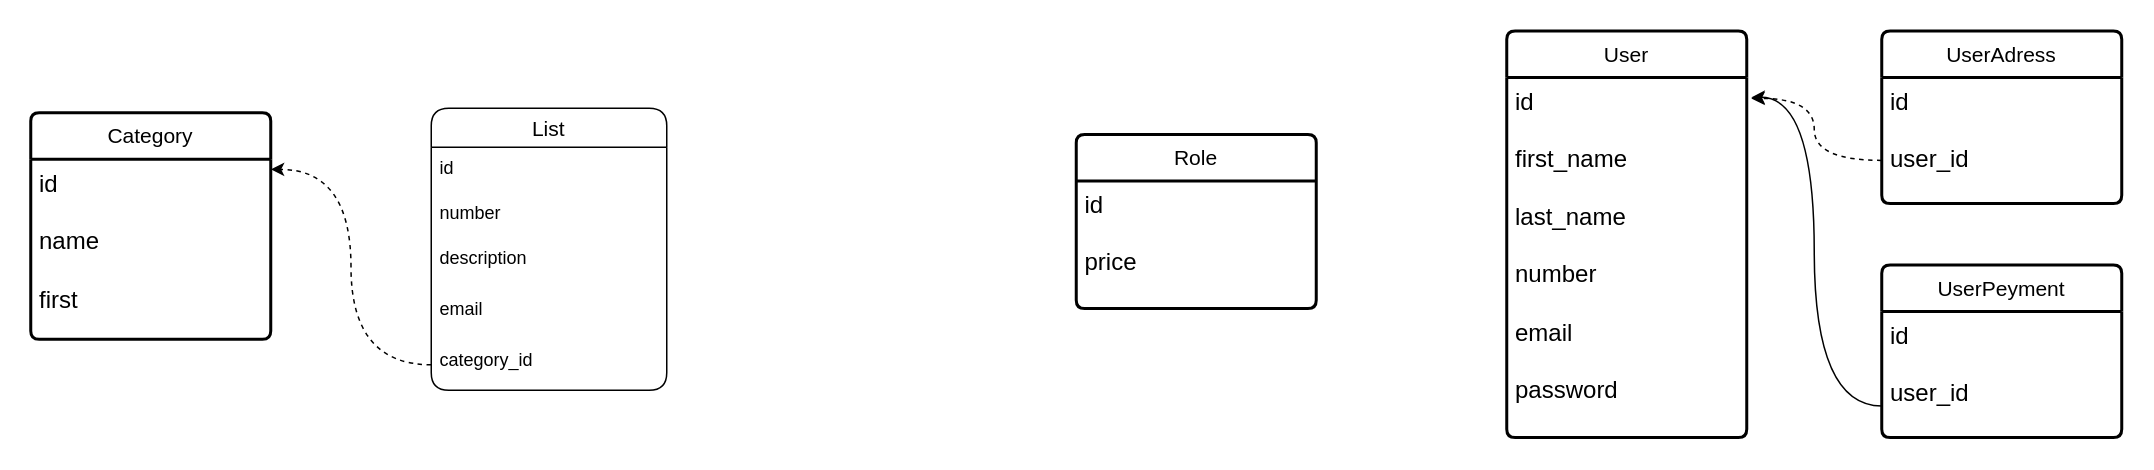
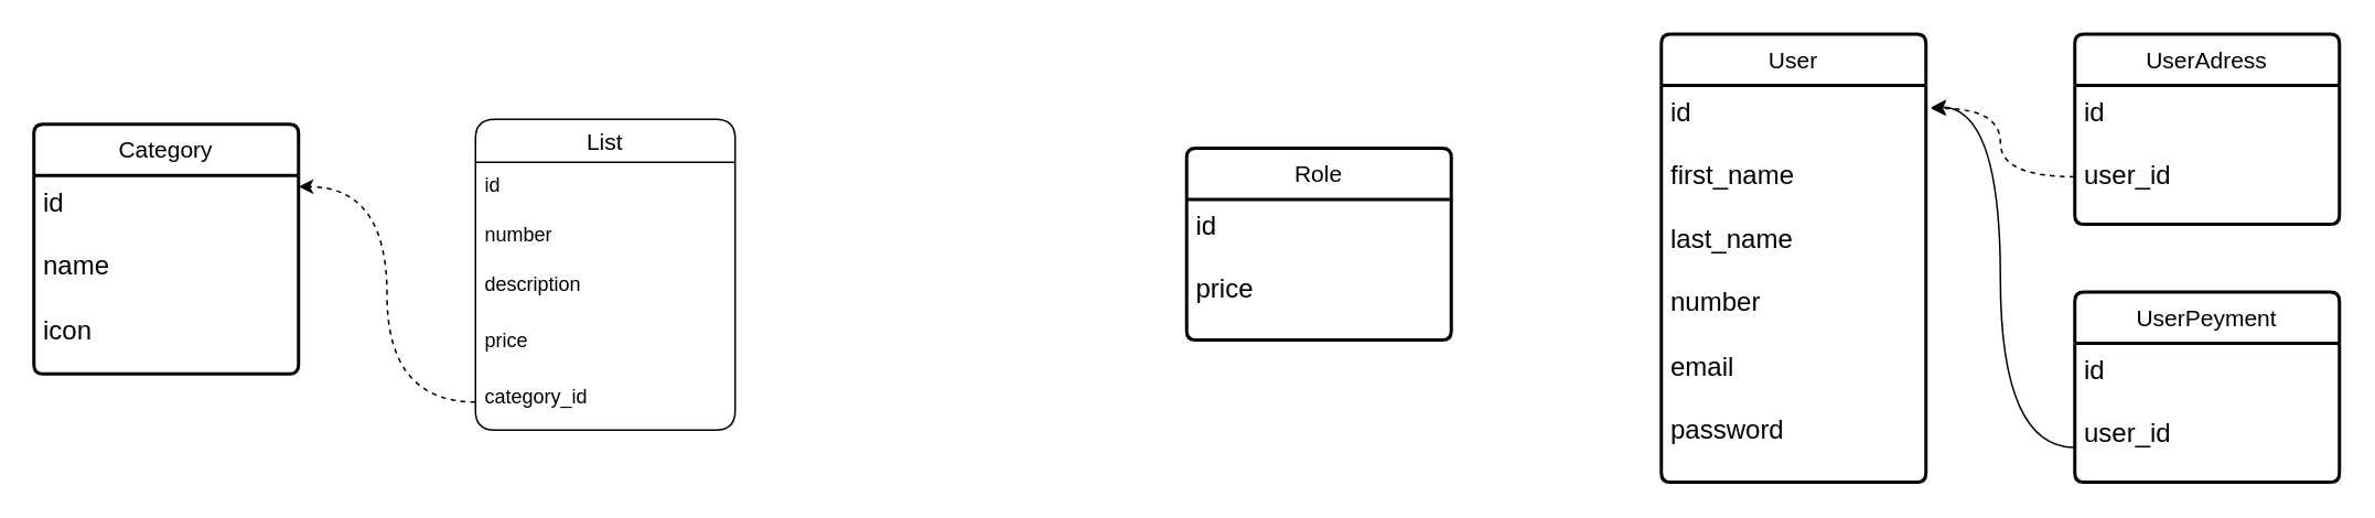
- <mxCell id="13" value="&lt;font style=&quot;font-size: 16px;&quot;&gt;id&lt;br&gt;&lt;br&gt;name&lt;br&gt;&lt;br&gt;first&lt;br&gt;&lt;/font&gt;" style="align=left;strokeColor=none;fillColor=none;spacingLeft=4;fontSize=12;verticalAlign=top;resizable=0;rotatable=0;part=1;html=1;rounded=1;" vertex="1" parent="12"><mxGeometry y="31" width="160" height="120" as="geometry" /></mxCell>
+ <mxCell id="13" value="&lt;font style=&quot;font-size: 16px;&quot;&gt;id&lt;br&gt;&lt;br&gt;name&lt;br&gt;&lt;br&gt;icon&lt;br&gt;&lt;/font&gt;" style="align=left;strokeColor=none;fillColor=none;spacingLeft=4;fontSize=12;verticalAlign=top;resizable=0;rotatable=0;part=1;html=1;rounded=1;" vertex="1" parent="12"><mxGeometry y="31" width="160" height="120" as="geometry" /></mxCell>
- <mxCell id="18" value="email" style="text;strokeColor=none;fillColor=none;spacingLeft=4;spacingRight=4;overflow=hidden;rotatable=0;points=[[0,0.5],[1,0.5]];portConstraint=eastwest;fontSize=12;whiteSpace=wrap;html=1;rounded=1;" vertex="1" parent="14"><mxGeometry y="120" width="157" height="34" as="geometry" /></mxCell>
+ <mxCell id="18" value="price" style="text;strokeColor=none;fillColor=none;spacingLeft=4;spacingRight=4;overflow=hidden;rotatable=0;points=[[0,0.5],[1,0.5]];portConstraint=eastwest;fontSize=12;whiteSpace=wrap;html=1;rounded=1;" vertex="1" parent="14"><mxGeometry y="120" width="157" height="34" as="geometry" /></mxCell>
